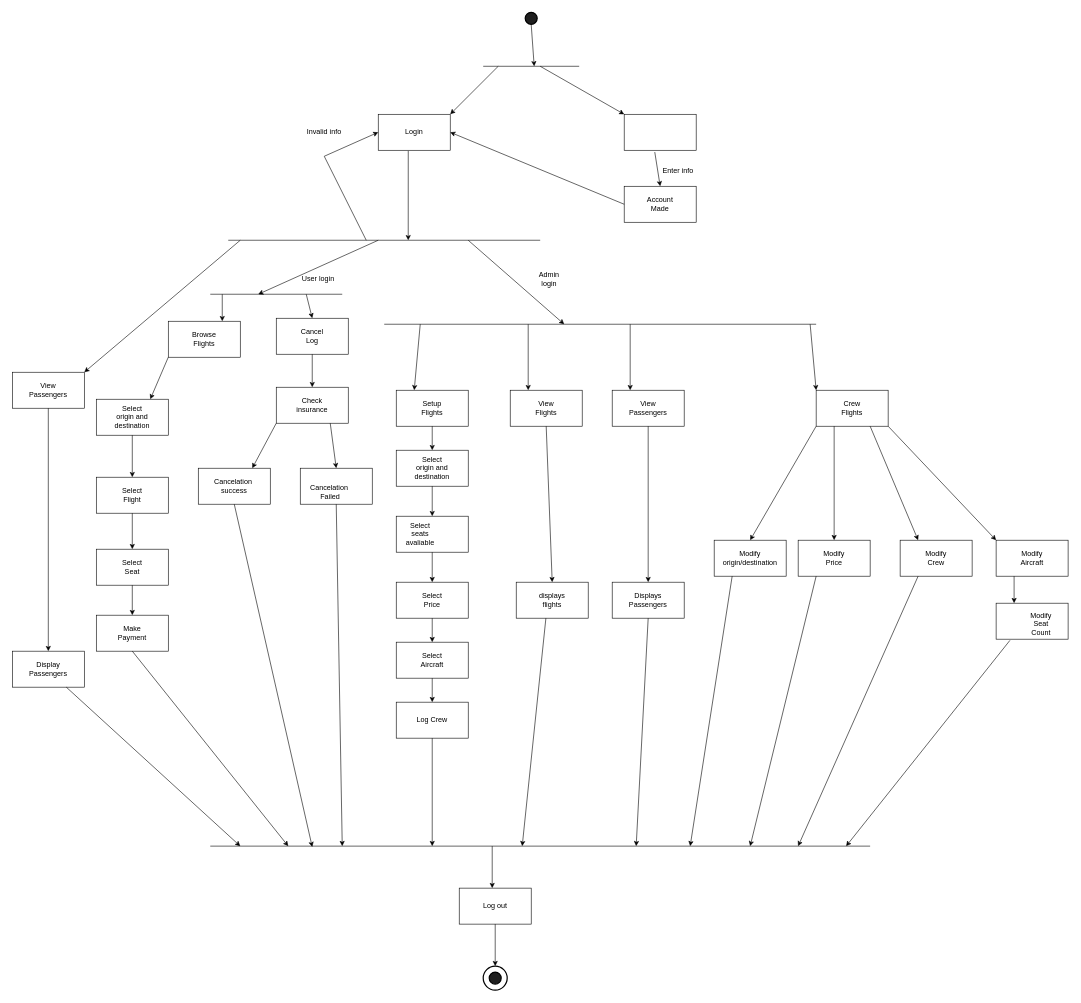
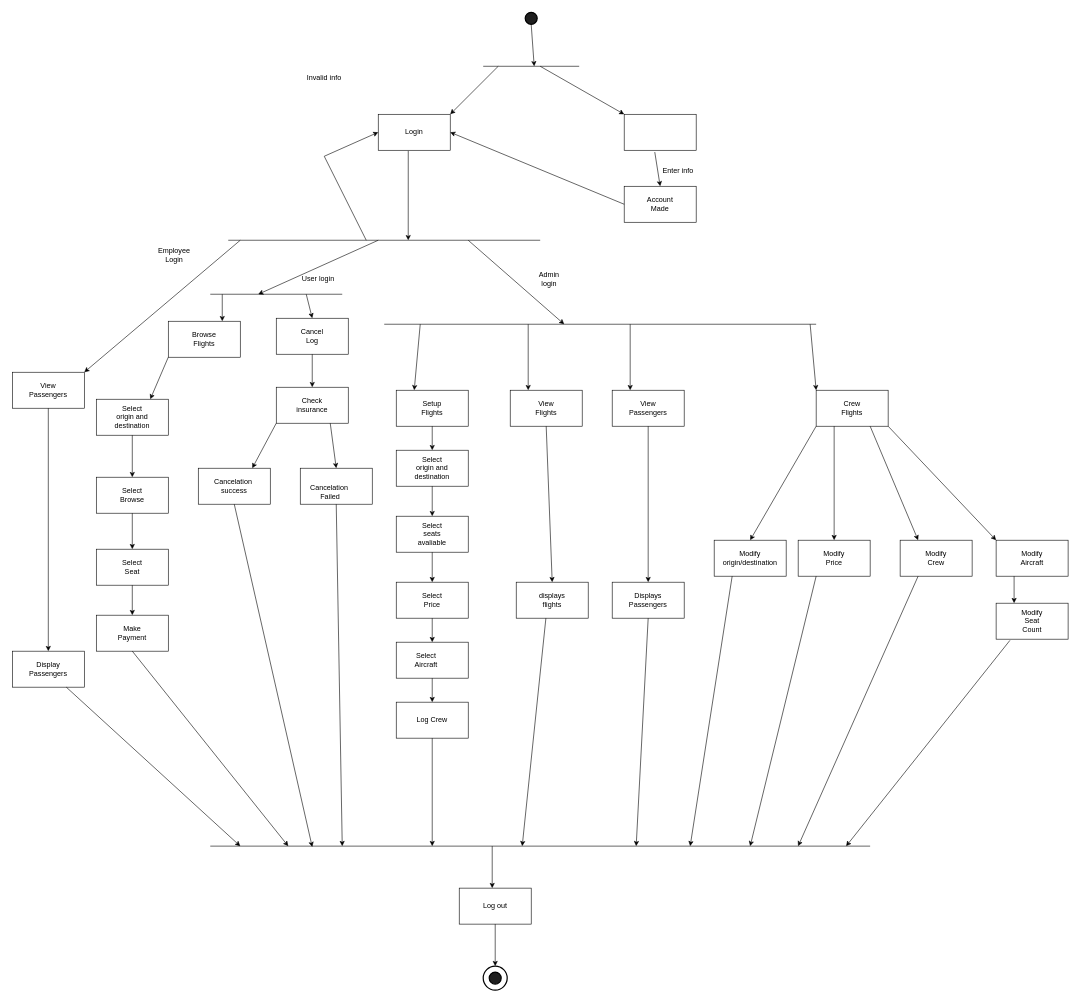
- <mxCell id="19" value="Invalid info" style="text;html=1;strokeColor=none;fillColor=none;align=center;verticalAlign=middle;whiteSpace=wrap;rounded=0;" parent="1" vertex="1"><mxGeometry x="510" y="205" width="60" height="30" as="geometry" /></mxCell>
+ <mxCell id="19" value="Invalid info" style="text;html=1;strokeColor=none;fillColor=none;align=center;verticalAlign=middle;whiteSpace=wrap;rounded=0;" parent="1" vertex="1"><mxGeometry x="510" y="115" width="60" height="30" as="geometry" /></mxCell>
+ <mxCell id="78" value="Employee Login" style="text;html=1;strokeColor=none;fillColor=none;align=center;verticalAlign=middle;whiteSpace=wrap;rounded=0;" parent="1" vertex="1"><mxGeometry x="260" y="410" width="60" height="30" as="geometry" /></mxCell>
- <mxCell id="42" value="Select Flight" style="text;html=1;strokeColor=none;fillColor=none;align=center;verticalAlign=middle;whiteSpace=wrap;rounded=0;" parent="1" vertex="1"><mxGeometry x="190" y="810" width="60" height="30" as="geometry" /></mxCell>
+ <mxCell id="42" value="Select Browse" style="text;html=1;strokeColor=none;fillColor=none;align=center;verticalAlign=middle;whiteSpace=wrap;rounded=0;" parent="1" vertex="1"><mxGeometry x="190" y="810" width="60" height="30" as="geometry" /></mxCell>
- <mxCell id="50" value="Select seats avaliable" style="text;html=1;strokeColor=none;fillColor=none;align=center;verticalAlign=middle;whiteSpace=wrap;rounded=0;" parent="1" vertex="1"><mxGeometry x="670" y="875" width="60" height="30" as="geometry" /></mxCell>
+ <mxCell id="50" value="Select seats avaliable" style="text;html=1;strokeColor=none;fillColor=none;align=center;verticalAlign=middle;whiteSpace=wrap;rounded=0;" parent="1" vertex="1"><mxGeometry x="690" y="875" width="60" height="30" as="geometry" /></mxCell>
- <mxCell id="70" value="Modify Seat Count" style="text;html=1;strokeColor=none;fillColor=none;align=center;verticalAlign=middle;whiteSpace=wrap;rounded=0;" parent="1" vertex="1"><mxGeometry x="1705" y="1025" width="60" height="30" as="geometry" /></mxCell>
+ <mxCell id="70" value="Modify Seat Count" style="text;html=1;strokeColor=none;fillColor=none;align=center;verticalAlign=middle;whiteSpace=wrap;rounded=0;" parent="1" vertex="1"><mxGeometry x="1690" y="1020" width="60" height="30" as="geometry" /></mxCell>
- <mxCell id="54" value="Select Aircraft" style="text;html=1;strokeColor=none;fillColor=none;align=center;verticalAlign=middle;whiteSpace=wrap;rounded=0;" parent="1" vertex="1"><mxGeometry x="690" y="1085" width="60" height="30" as="geometry" /></mxCell>
+ <mxCell id="54" value="Select Aircraft" style="text;html=1;strokeColor=none;fillColor=none;align=center;verticalAlign=middle;whiteSpace=wrap;rounded=0;" parent="1" vertex="1"><mxGeometry x="680" y="1085" width="60" height="30" as="geometry" /></mxCell>
